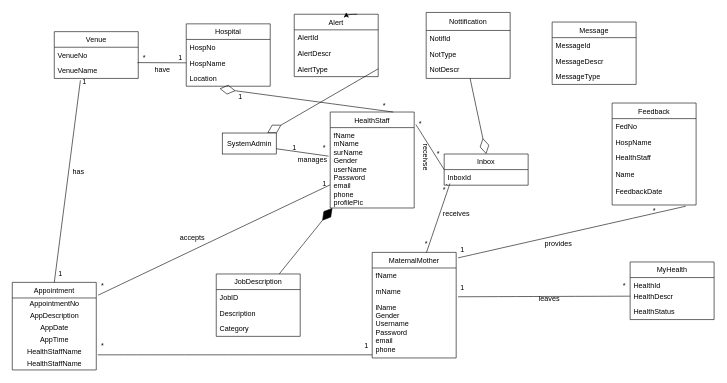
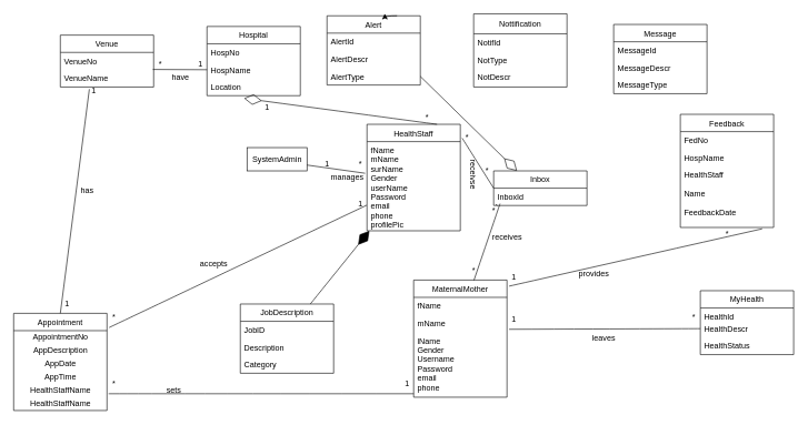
- <mxCell id="71" value="" style="endArrow=diamondThin;endFill=0;endSize=24;html=1;exitX=1;exitY=0.5;exitDx=0;exitDy=0;" parent="1" source="40" target="79" edge="1"><mxGeometry width="160" relative="1" as="geometry"><mxPoint x="450" y="326" as="sourcePoint" /><mxPoint x="610" y="326" as="targetPoint" /></mxGeometry></mxCell>
+ <mxCell id="71" value="" style="endArrow=diamondThin;endFill=0;endSize=24;html=1;exitX=1;exitY=0.5;exitDx=0;exitDy=0;entryX=0.25;entryY=0;entryDx=0;entryDy=0;" parent="1" source="40" target="30" edge="1"><mxGeometry width="160" relative="1" as="geometry"><mxPoint x="450" y="326" as="sourcePoint" /><mxPoint x="610" y="326" as="targetPoint" /></mxGeometry></mxCell>
- <mxCell id="72" value="" style="endArrow=diamondThin;endFill=0;endSize=24;html=1;exitX=0.523;exitY=1;exitDx=0;exitDy=0;exitPerimeter=0;entryX=0.5;entryY=0;entryDx=0;entryDy=0;" parent="1" source="21" target="30" edge="1"><mxGeometry width="160" relative="1" as="geometry"><mxPoint x="450" y="326" as="sourcePoint" /><mxPoint x="610" y="326" as="targetPoint" /></mxGeometry></mxCell>
- <mxCell id="91" value="provides" style="text;html=1;align=center;verticalAlign=middle;resizable=0;points=[];autosize=1;" vertex="1" parent="1"><mxGeometry x="900" y="396" width="60" height="20" as="geometry" /></mxCell>
+ <mxCell id="91" value="provides" style="text;html=1;align=center;verticalAlign=middle;resizable=0;points=[];autosize=1;" vertex="1" parent="1"><mxGeometry x="860" y="401" width="60" height="20" as="geometry" /></mxCell>
- <mxCell id="90" value="leaves" style="text;html=1;align=center;verticalAlign=middle;resizable=0;points=[];autosize=1;" vertex="1" parent="1"><mxGeometry x="890" y="488" width="50" height="20" as="geometry" /></mxCell>
+ <mxCell id="90" value="leaves" style="text;html=1;align=center;verticalAlign=middle;resizable=0;points=[];autosize=1;" vertex="1" parent="1"><mxGeometry x="880" y="498" width="50" height="20" as="geometry" /></mxCell>
+ <mxCell id="85" value="sets" style="text;html=1;align=center;verticalAlign=middle;resizable=0;points=[];autosize=1;" vertex="1" parent="1"><mxGeometry x="240" y="576" width="40" height="20" as="geometry" /></mxCell>
